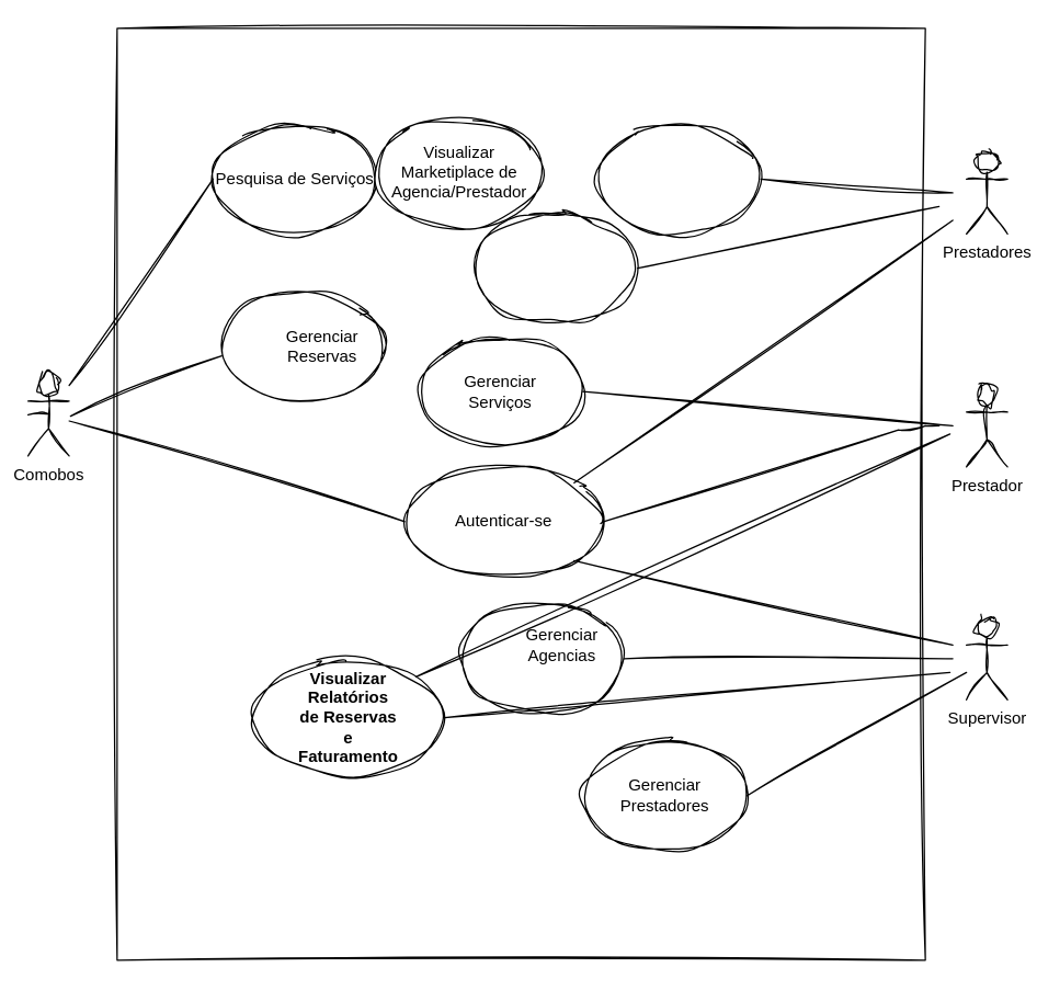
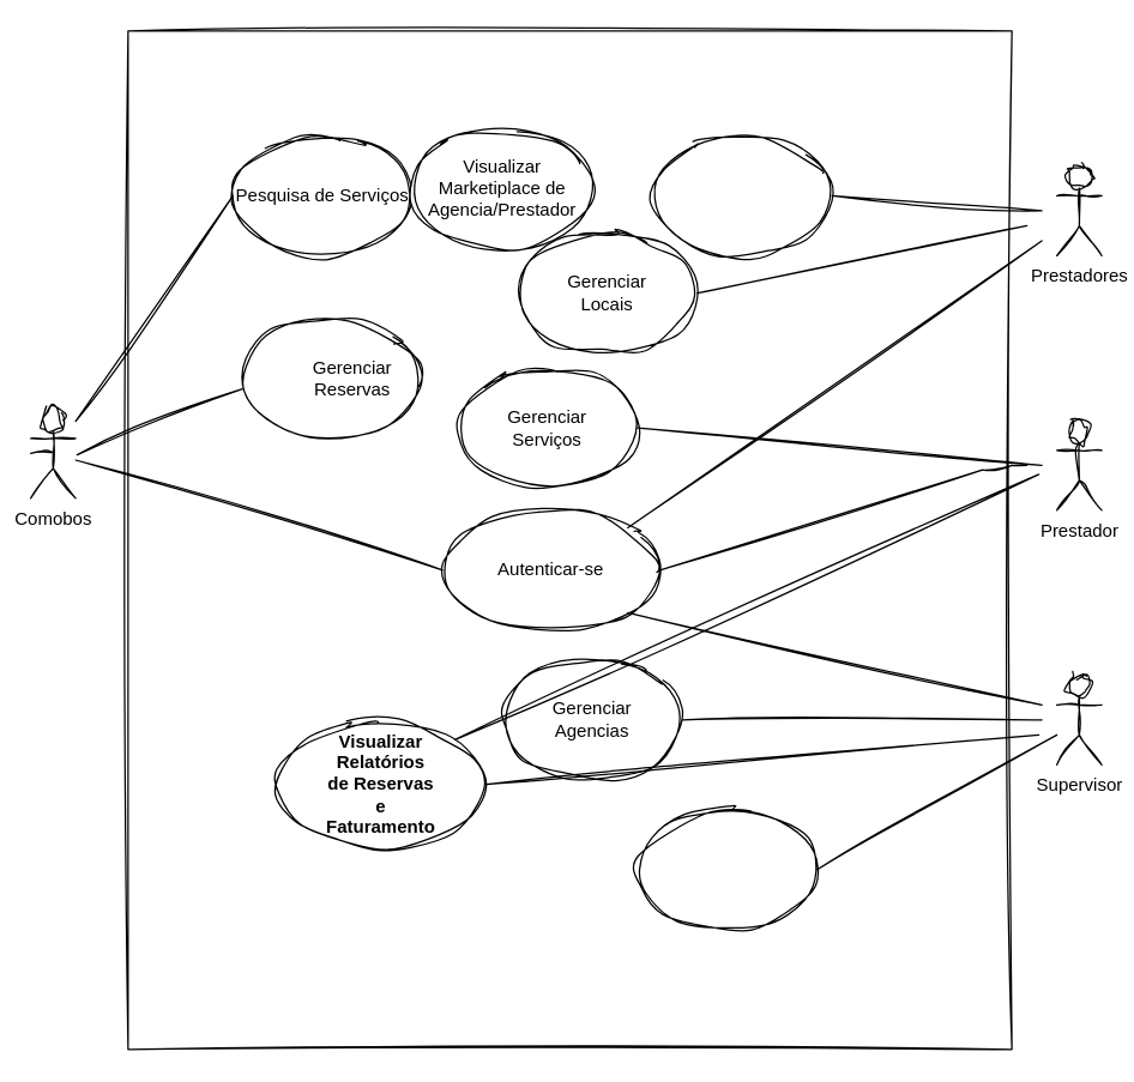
+ <mxCell id="28" value="Gerenciar Locais" style="text;html=1;strokeColor=none;fillColor=none;align=center;verticalAlign=middle;whiteSpace=wrap;rounded=0;sketch=1;curveFitting=1;jiggle=2;" parent="1" vertex="1"><mxGeometry x="375" y="180" width="60" height="30" as="geometry" /></mxCell>
- <mxCell id="13" value="Gerenciar Agencias" style="text;html=1;strokeColor=none;fillColor=none;align=center;verticalAlign=middle;whiteSpace=wrap;rounded=0;sketch=1;curveFitting=1;jiggle=2;" parent="1" vertex="1"><mxGeometry x="380" y="455" width="60" height="30" as="geometry" /></mxCell>
+ <mxCell id="13" value="Gerenciar Agencias" style="text;html=1;strokeColor=none;fillColor=none;align=center;verticalAlign=middle;whiteSpace=wrap;rounded=0;sketch=1;curveFitting=1;jiggle=2;" parent="1" vertex="1"><mxGeometry x="365" y="465" width="60" height="30" as="geometry" /></mxCell>
- <mxCell id="19" value="Gerenciar Prestadores" style="text;html=1;strokeColor=none;fillColor=none;align=center;verticalAlign=middle;whiteSpace=wrap;rounded=0;sketch=1;curveFitting=1;jiggle=2;" parent="1" vertex="1"><mxGeometry x="455" y="565" width="60" height="30" as="geometry" /></mxCell>
